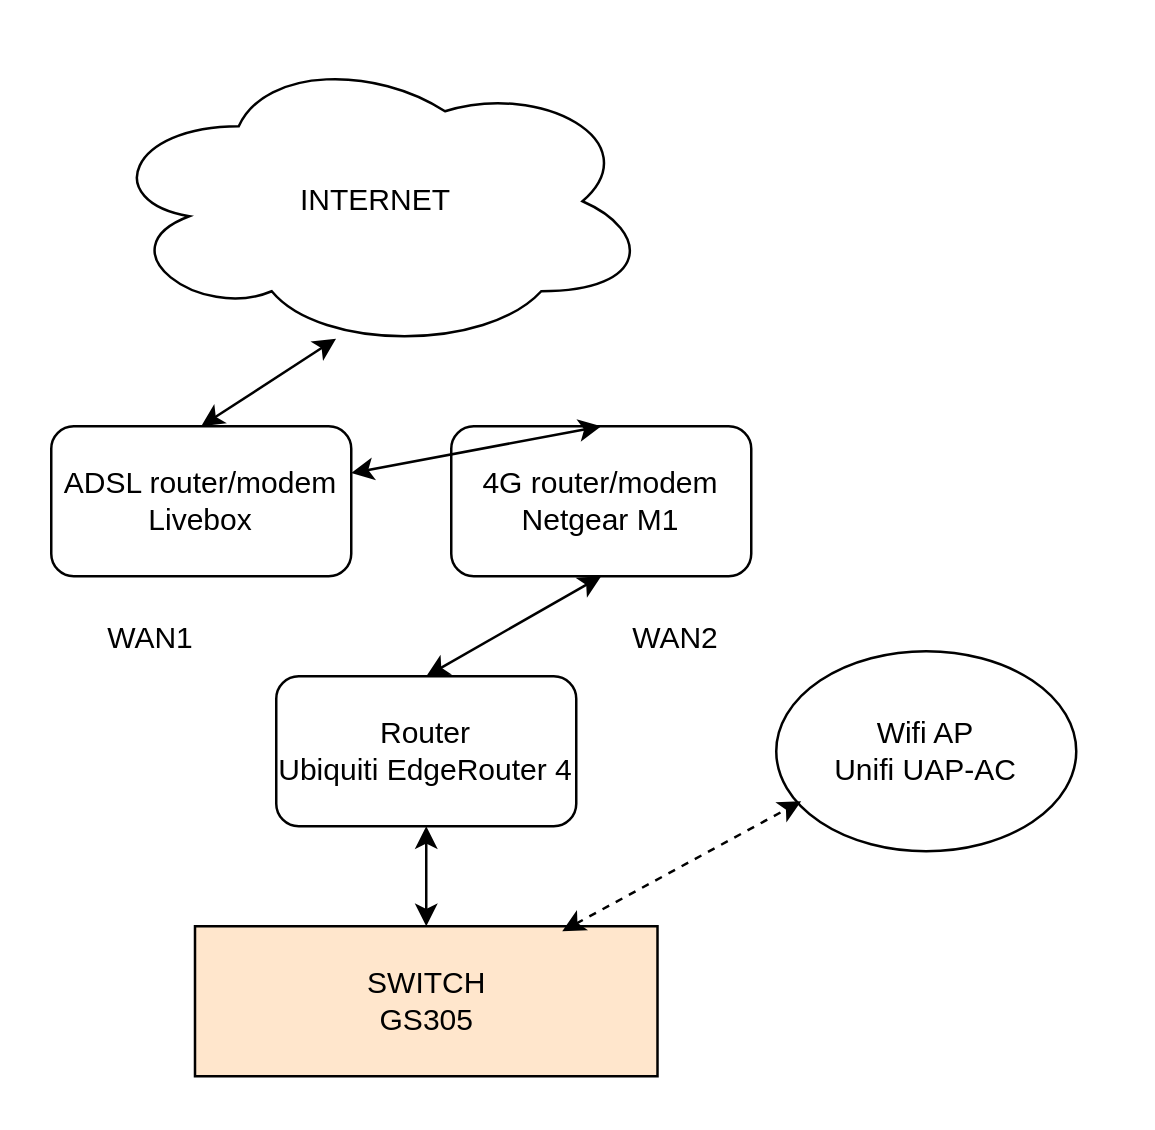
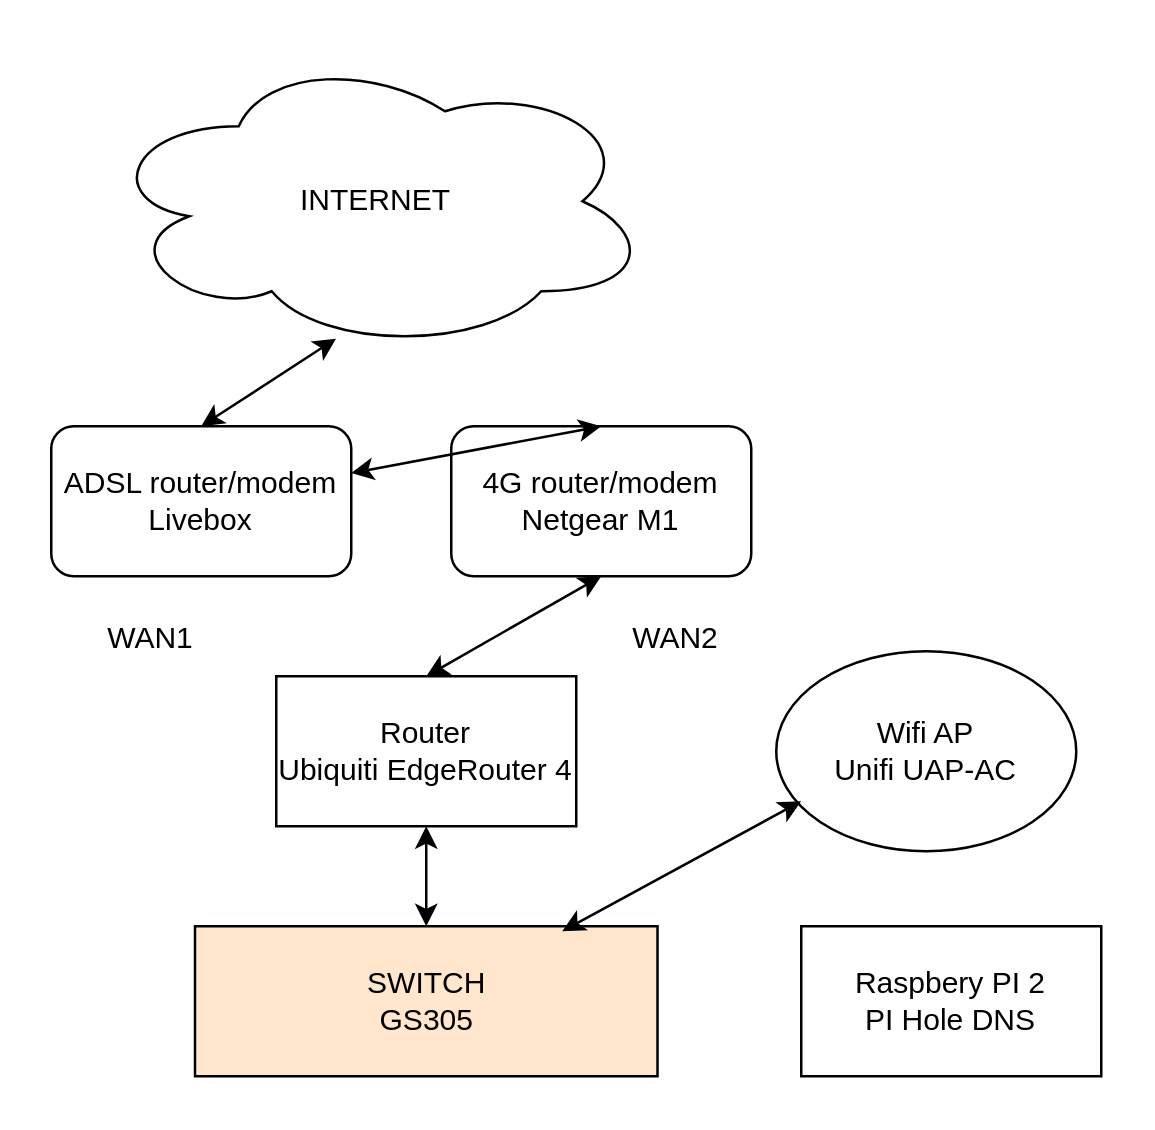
- <mxCell id="6" value="Router&lt;br&gt;Ubiquiti EdgeRouter 4" style="rounded=1;whiteSpace=wrap;html=1;" vertex="1" parent="1"><mxGeometry x="110" y="270" width="120" height="60" as="geometry" /></mxCell>
+ <mxCell id="6" value="Router&lt;br&gt;Ubiquiti EdgeRouter 4" style="whiteSpace=wrap;html=1;rounded=0;" vertex="1" parent="1"><mxGeometry x="110" y="270" width="120" height="60" as="geometry" /></mxCell>
- <mxCell id="14" value="" style="endArrow=classic;startArrow=classic;html=1;rounded=0;exitX=0.794;exitY=0.033;exitDx=0;exitDy=0;exitPerimeter=0;entryX=0.083;entryY=0.75;entryDx=0;entryDy=0;entryPerimeter=0;dashed=1;" edge="1" parent="1" source="3" target="13"><mxGeometry width="50" height="50" relative="1" as="geometry"><mxPoint x="270" y="380" as="sourcePoint" /><mxPoint x="320" y="330" as="targetPoint" /></mxGeometry></mxCell>
+ <mxCell id="14" value="" style="endArrow=classic;startArrow=classic;html=1;rounded=0;exitX=0.794;exitY=0.033;exitDx=0;exitDy=0;exitPerimeter=0;entryX=0.083;entryY=0.75;entryDx=0;entryDy=0;entryPerimeter=0;" edge="1" parent="1" source="3" target="13"><mxGeometry width="50" height="50" relative="1" as="geometry"><mxPoint x="270" y="380" as="sourcePoint" /><mxPoint x="320" y="330" as="targetPoint" /></mxGeometry></mxCell>
+ <mxCell id="15" value="Raspbery PI 2&lt;br&gt;PI Hole DNS" style="rounded=0;whiteSpace=wrap;html=1;" vertex="1" parent="1"><mxGeometry x="320" y="370" width="120" height="60" as="geometry" /></mxCell>
